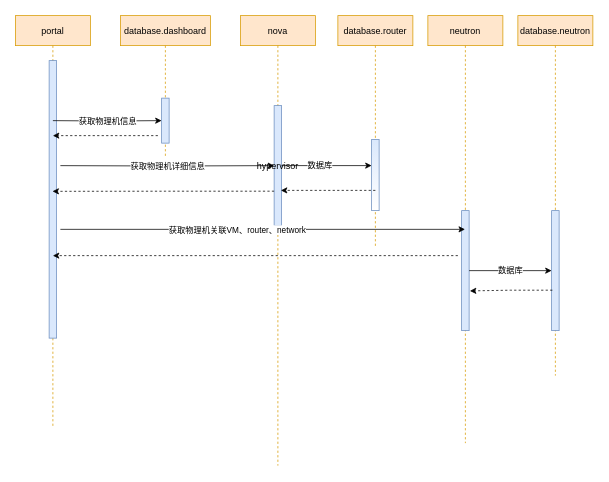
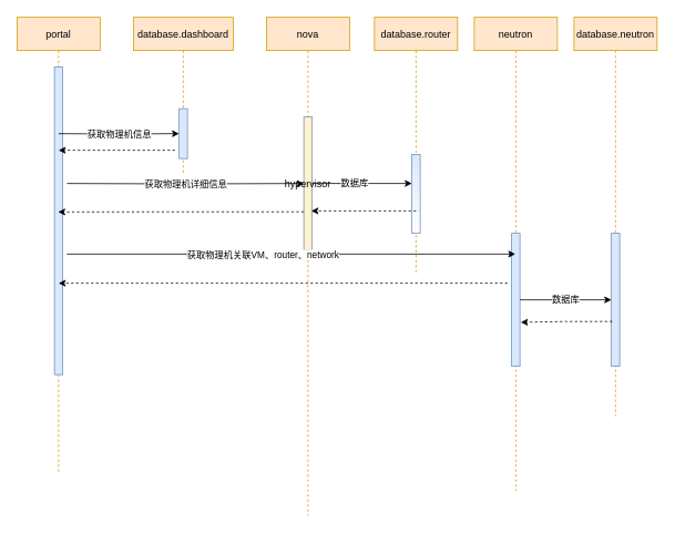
- <mxCell id="5" value="hypervisor" style="points=[];perimeter=orthogonalPerimeter;rounded=0;shadow=0;strokeWidth=1;fillColor=#dae8fc;strokeColor=#6c8ebf;" parent="4" vertex="1"><mxGeometry x="45" y="120" width="10" height="160" as="geometry" /></mxCell>
+ <mxCell id="5" value="hypervisor" style="points=[];perimeter=orthogonalPerimeter;rounded=0;shadow=0;strokeWidth=1;fillColor=#fff2cc;strokeColor=#6c8ebf;" parent="4" vertex="1"><mxGeometry x="45" y="120" width="10" height="160" as="geometry" /></mxCell>
